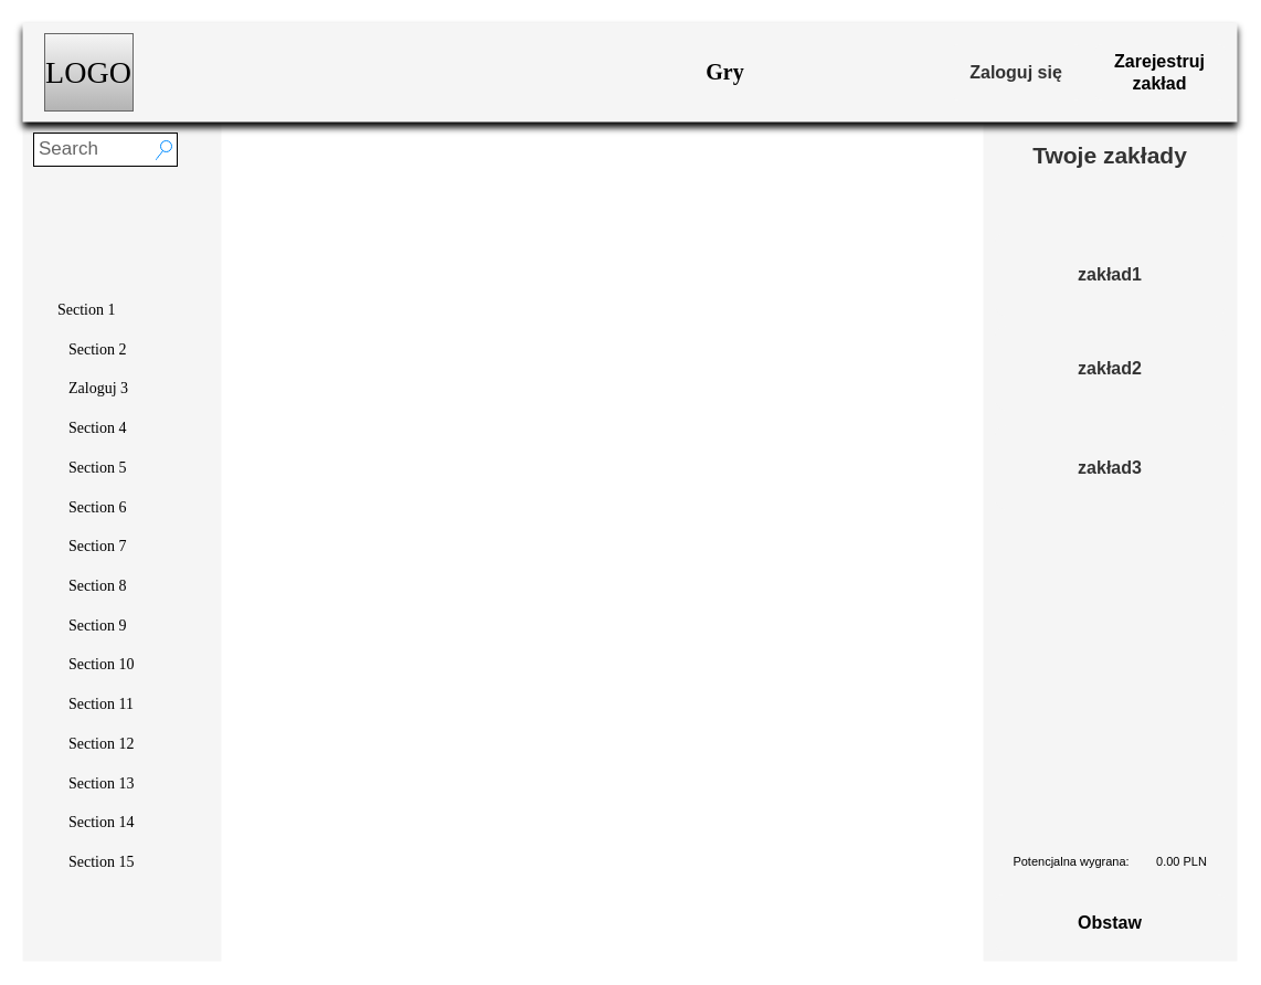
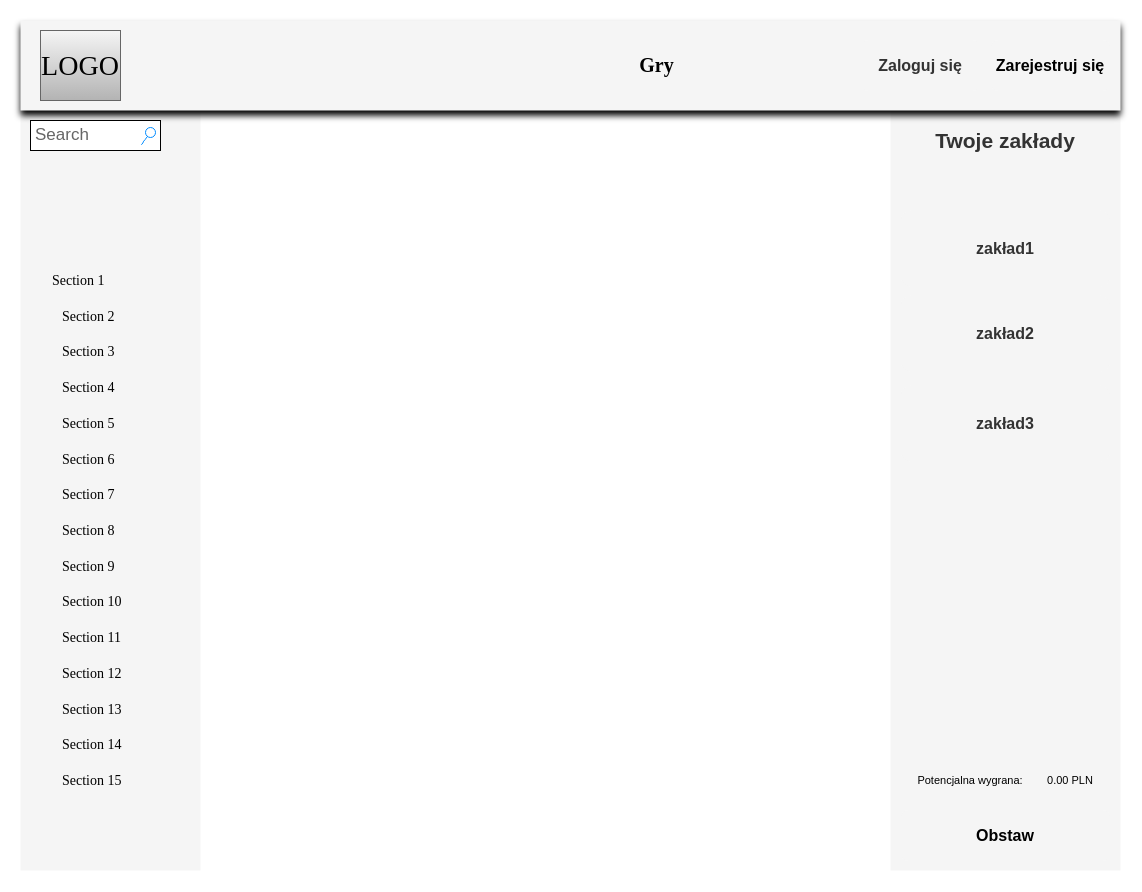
- <mxCell id="26" value="&lt;b&gt;&lt;font style=&quot;color: light-dark(rgb(0, 0, 0), rgb(6, 6, 6));&quot;&gt;Zarejestruj zakład&lt;/font&gt;&lt;/b&gt;" style="rounded=1;whiteSpace=wrap;html=1;fillColor=light-dark(#F5F5F5,#AAAAAA);fontColor=#333333;strokeColor=none;fontSize=16;" vertex="1" parent="1"><mxGeometry x="990" y="40" width="120" height="50" as="geometry" /></mxCell>
+ <mxCell id="26" value="&lt;b&gt;&lt;font style=&quot;color: light-dark(rgb(0, 0, 0), rgb(6, 6, 6));&quot;&gt;Zarejestruj się&lt;/font&gt;&lt;/b&gt;" style="rounded=1;whiteSpace=wrap;html=1;fillColor=light-dark(#F5F5F5,#AAAAAA);fontColor=#333333;strokeColor=none;fontSize=16;" vertex="1" parent="1"><mxGeometry x="990" y="40" width="120" height="50" as="geometry" /></mxCell>
- <mxCell id="11" value="Zaloguj 3" style="text;html=1;points=[];align=left;verticalAlign=top;spacingTop=-4;fontSize=14;fontFamily=Verdana" parent="1" vertex="1"><mxGeometry x="60" y="341" width="170" height="20" as="geometry" /></mxCell>
+ <mxCell id="11" value="Section 3" style="text;html=1;points=[];align=left;verticalAlign=top;spacingTop=-4;fontSize=14;fontFamily=Verdana" parent="1" vertex="1"><mxGeometry x="60" y="341" width="170" height="20" as="geometry" /></mxCell>
